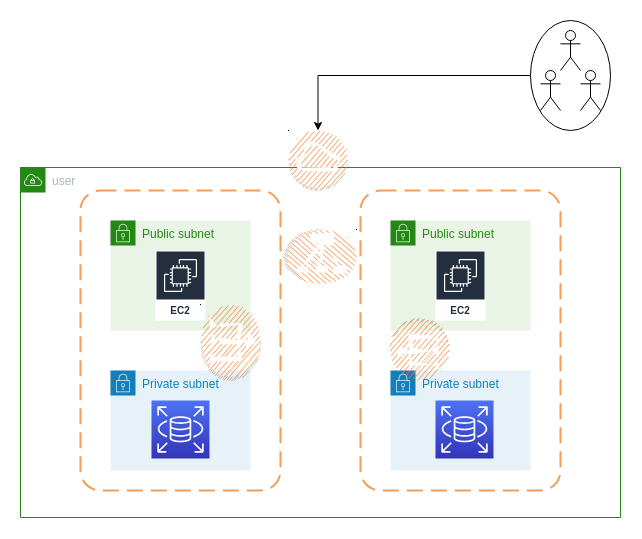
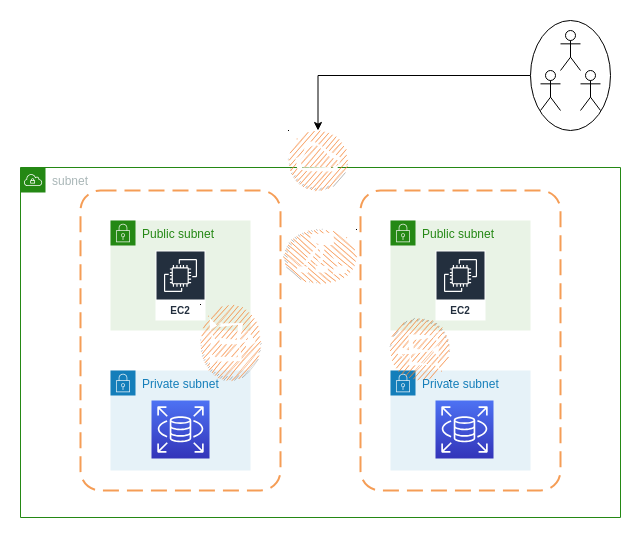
- <mxCell id="2" value="user&lt;br&gt;" style="points=[[0,0],[0.25,0],[0.5,0],[0.75,0],[1,0],[1,0.25],[1,0.5],[1,0.75],[1,1],[0.75,1],[0.5,1],[0.25,1],[0,1],[0,0.75],[0,0.5],[0,0.25]];outlineConnect=0;gradientColor=none;html=1;whiteSpace=wrap;fontSize=12;fontStyle=0;shape=mxgraph.aws4.group;grIcon=mxgraph.aws4.group_vpc;strokeColor=#248814;fillColor=none;verticalAlign=top;align=left;spacingLeft=30;fontColor=#AAB7B8;dashed=0;" parent="1" vertex="1"><mxGeometry x="20" y="167" width="600" height="350" as="geometry" /></mxCell>
+ <mxCell id="2" value="subnet&lt;br&gt;" style="points=[[0,0],[0.25,0],[0.5,0],[0.75,0],[1,0],[1,0.25],[1,0.5],[1,0.75],[1,1],[0.75,1],[0.5,1],[0.25,1],[0,1],[0,0.75],[0,0.5],[0,0.25]];outlineConnect=0;gradientColor=none;html=1;whiteSpace=wrap;fontSize=12;fontStyle=0;shape=mxgraph.aws4.group;grIcon=mxgraph.aws4.group_vpc;strokeColor=#248814;fillColor=none;verticalAlign=top;align=left;spacingLeft=30;fontColor=#AAB7B8;dashed=0;" parent="1" vertex="1"><mxGeometry x="20" y="167" width="600" height="350" as="geometry" /></mxCell>
